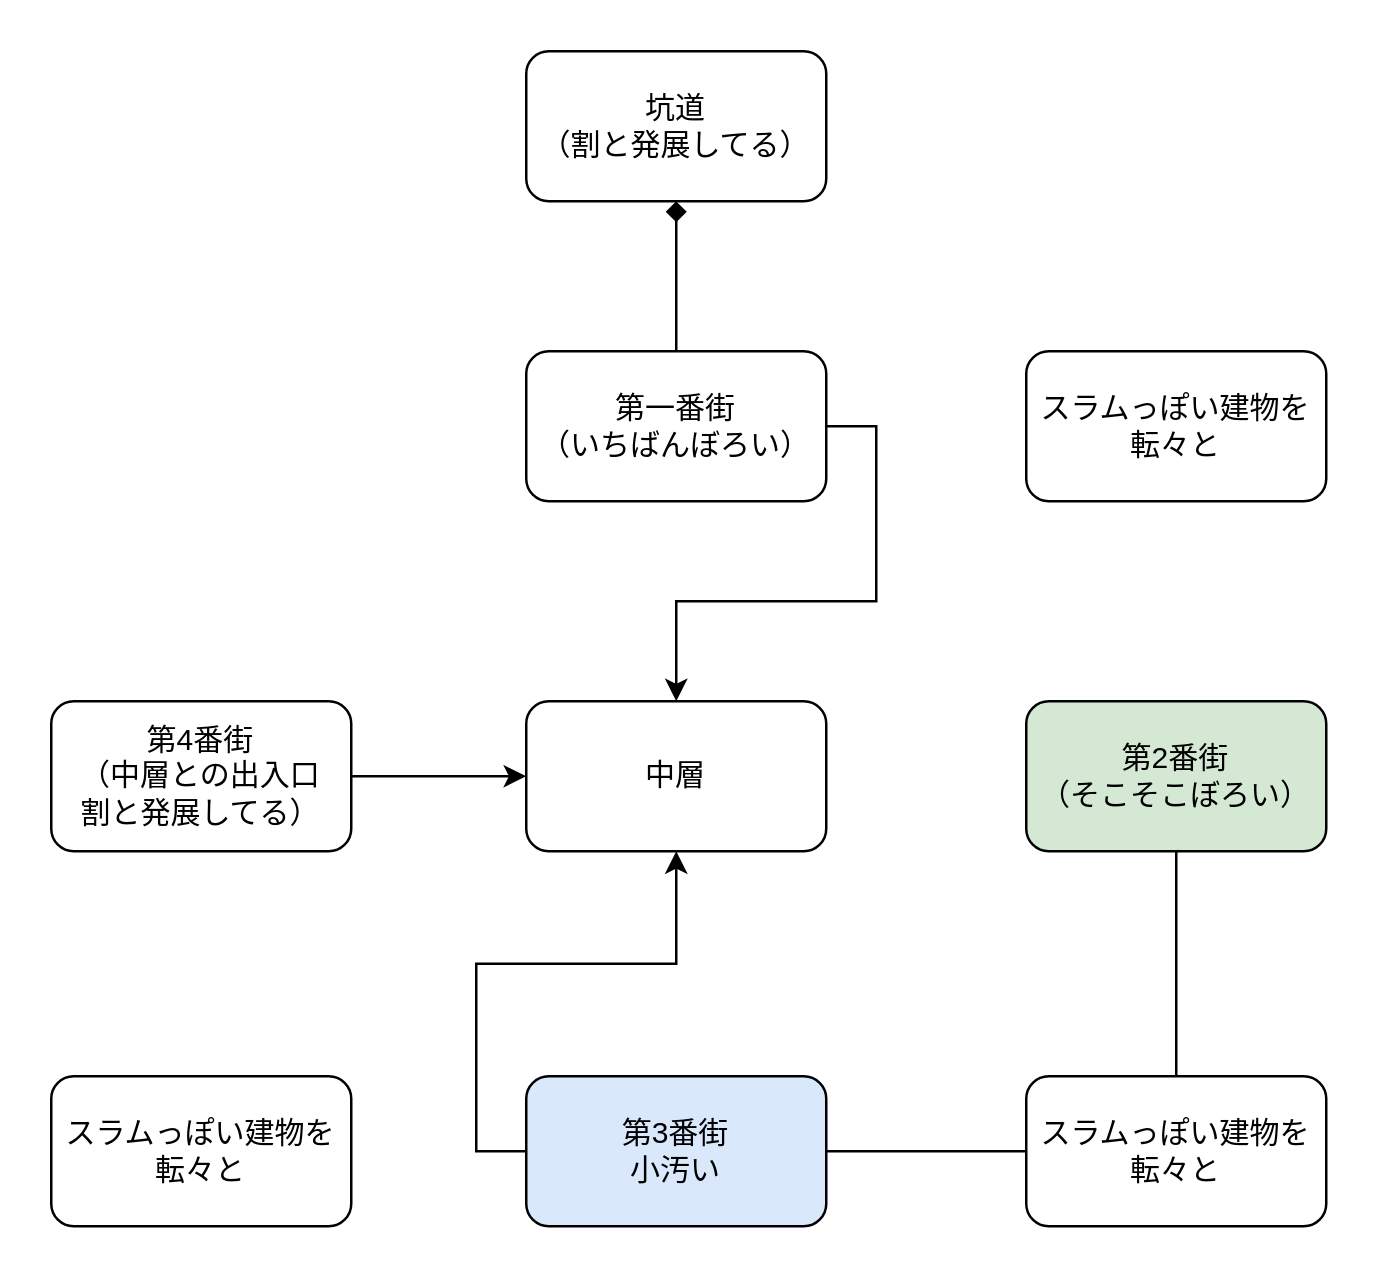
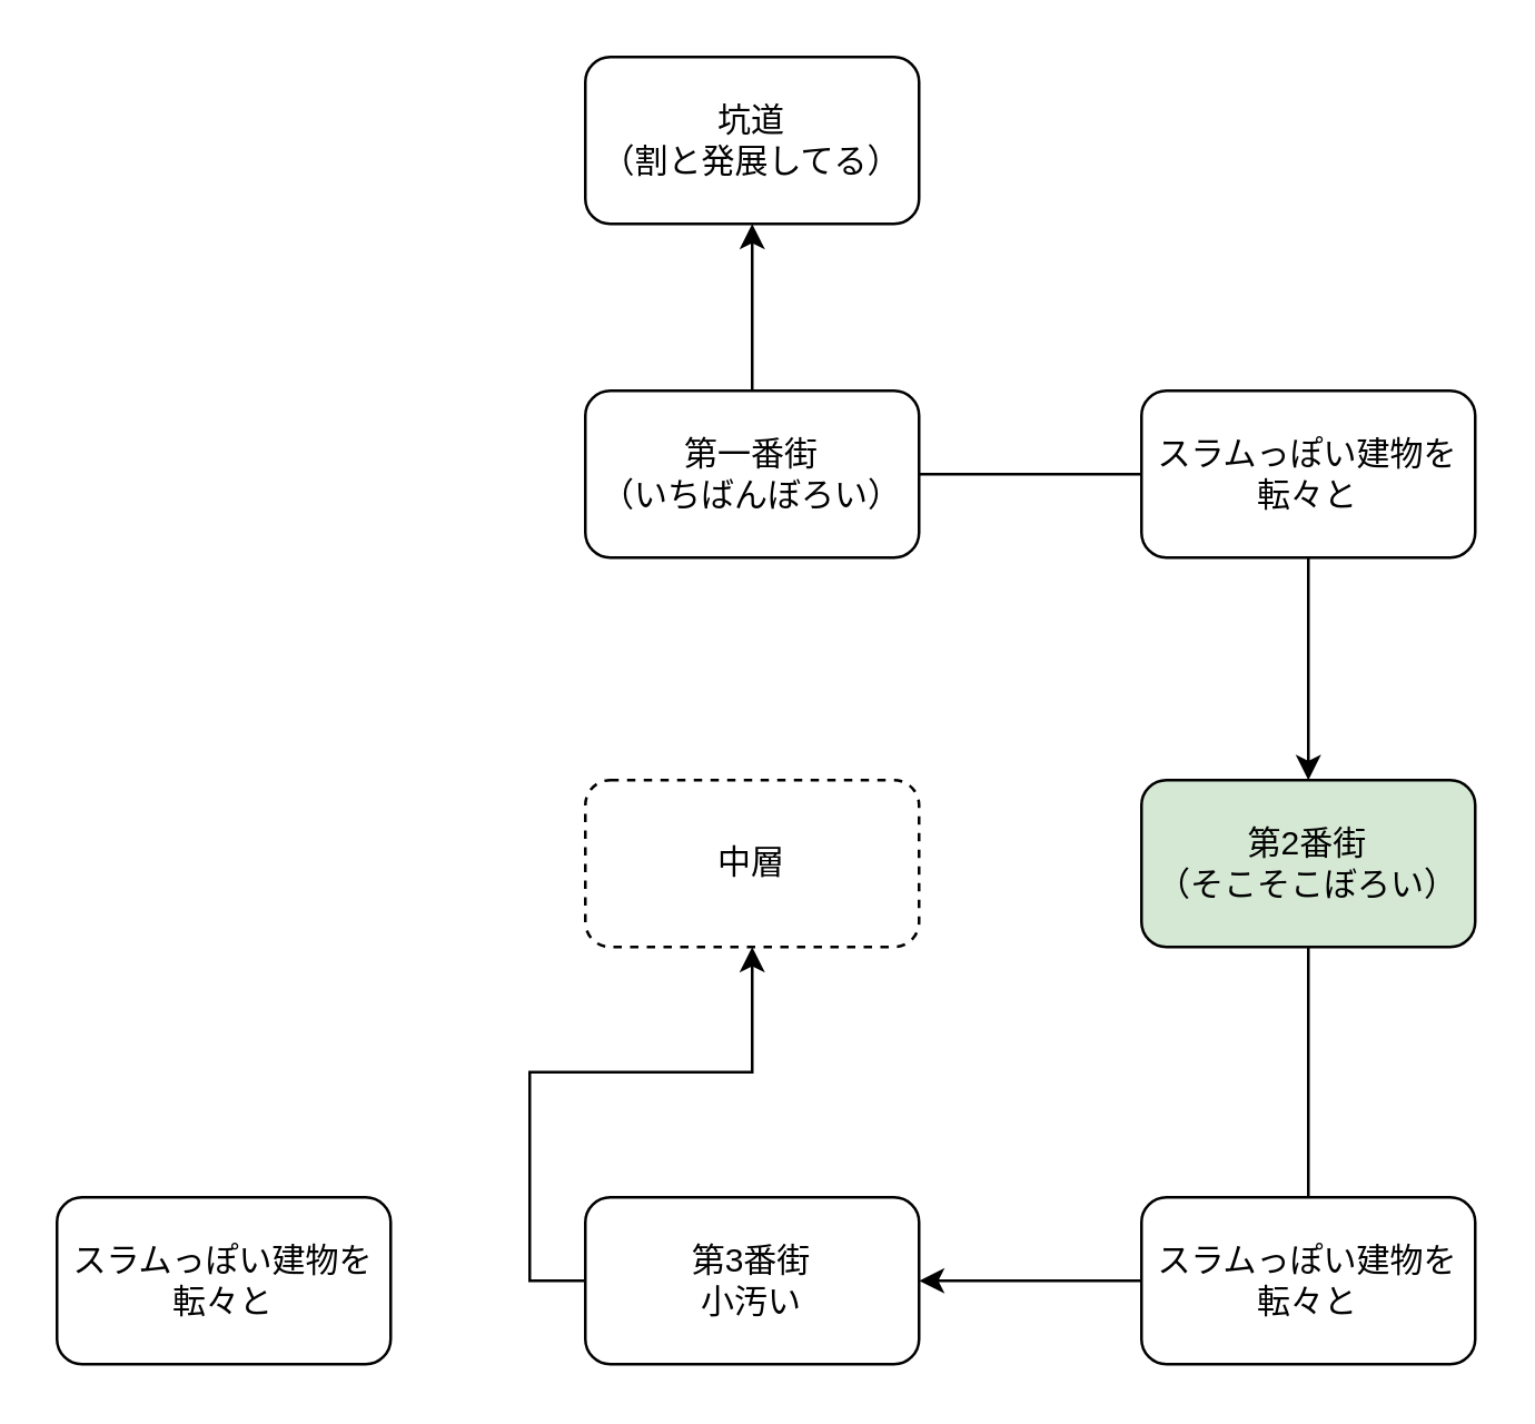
- <mxCell id="3" style="edgeStyle=orthogonalEdgeStyle;rounded=0;orthogonalLoop=1;jettySize=auto;html=1;exitX=0.5;exitY=0;exitDx=0;exitDy=0;entryX=0.5;entryY=1;entryDx=0;entryDy=0;endArrow=diamond;" edge="1" parent="1" source="4" target="15"><mxGeometry relative="1" as="geometry" /></mxCell>
+ <mxCell id="3" style="edgeStyle=orthogonalEdgeStyle;rounded=0;orthogonalLoop=1;jettySize=auto;html=1;exitX=0.5;exitY=0;exitDx=0;exitDy=0;entryX=0.5;entryY=1;entryDx=0;entryDy=0;" edge="1" parent="1" source="4" target="15"><mxGeometry relative="1" as="geometry" /></mxCell>
- <mxCell id="2" style="edgeStyle=orthogonalEdgeStyle;rounded=0;orthogonalLoop=1;jettySize=auto;html=1;exitX=1;exitY=0.5;exitDx=0;exitDy=0;" edge="1" parent="1" source="4" target="11"><mxGeometry relative="1" as="geometry"><mxPoint x="470" y="180.034" as="targetPoint" /></mxGeometry></mxCell>
+ <mxCell id="2" style="edgeStyle=orthogonalEdgeStyle;rounded=0;orthogonalLoop=1;jettySize=auto;html=1;exitX=1;exitY=0.5;exitDx=0;exitDy=0;" edge="1" parent="1" source="4" target="6"><mxGeometry relative="1" as="geometry"><mxPoint x="470" y="180.034" as="targetPoint" /></mxGeometry></mxCell>
- <mxCell id="10" value="第4番街&lt;br&gt;（中層との出入口&lt;br&gt;割と発展してる）" style="rounded=1;whiteSpace=wrap;html=1;" vertex="1" parent="1"><mxGeometry x="20" y="280" width="120" height="60" as="geometry" /></mxCell>
- <mxCell id="9" style="edgeStyle=orthogonalEdgeStyle;rounded=0;orthogonalLoop=1;jettySize=auto;html=1;" edge="1" parent="1" source="10" target="11"><mxGeometry relative="1" as="geometry" /></mxCell>
- <mxCell id="11" value="中層" style="rounded=1;whiteSpace=wrap;html=1;" vertex="1" parent="1"><mxGeometry x="210" y="280" width="120" height="60" as="geometry" /></mxCell>
+ <mxCell id="11" value="中層" style="rounded=1;whiteSpace=wrap;html=1;dashed=1;" vertex="1" parent="1"><mxGeometry x="210" y="280" width="120" height="60" as="geometry" /></mxCell>
- <mxCell id="8" value="第3番街&lt;br&gt;小汚い" style="rounded=1;whiteSpace=wrap;html=1;fillColor=#dae8fc;" vertex="1" parent="1"><mxGeometry x="210" y="430" width="120" height="60" as="geometry" /></mxCell>
+ <mxCell id="8" value="第3番街&lt;br&gt;小汚い" style="rounded=1;whiteSpace=wrap;html=1;" vertex="1" parent="1"><mxGeometry x="210" y="430" width="120" height="60" as="geometry" /></mxCell>
- <mxCell id="5" style="edgeStyle=orthogonalEdgeStyle;rounded=0;orthogonalLoop=1;jettySize=auto;html=1;entryX=1;entryY=0.5;entryDx=0;entryDy=0;endArrow=none;" edge="1" parent="1" source="6" target="8"><mxGeometry relative="1" as="geometry"><mxPoint x="470" y="470" as="targetPoint" /><Array as="points"><mxPoint x="470" y="460" /></Array></mxGeometry></mxCell>
+ <mxCell id="5" style="edgeStyle=orthogonalEdgeStyle;rounded=0;orthogonalLoop=1;jettySize=auto;html=1;entryX=1;entryY=0.5;entryDx=0;entryDy=0;" edge="1" parent="1" source="6" target="8"><mxGeometry relative="1" as="geometry"><mxPoint x="470" y="470" as="targetPoint" /><Array as="points"><mxPoint x="470" y="460" /></Array></mxGeometry></mxCell>
